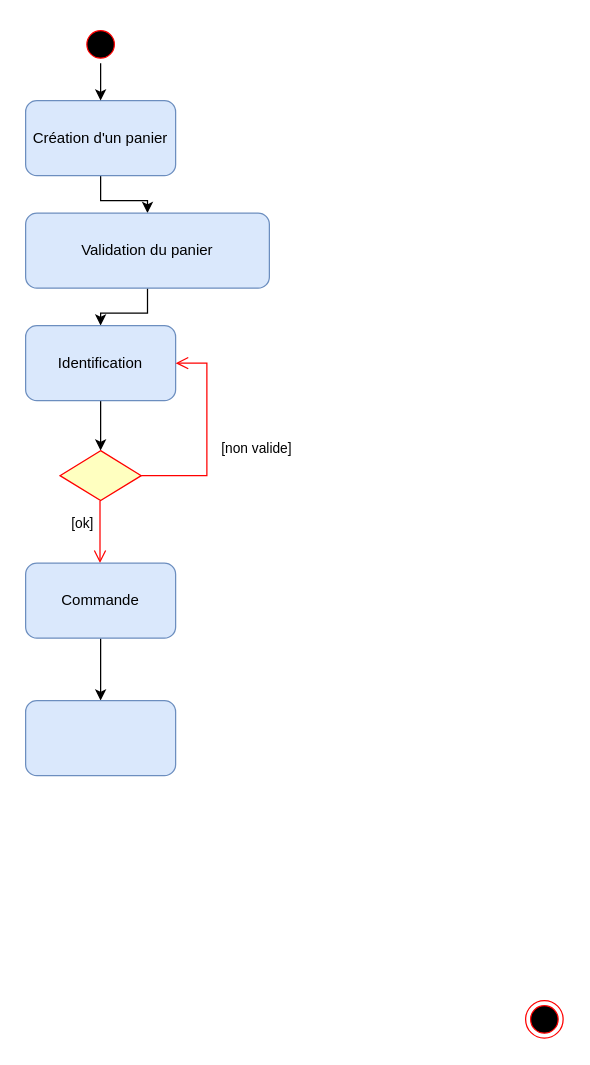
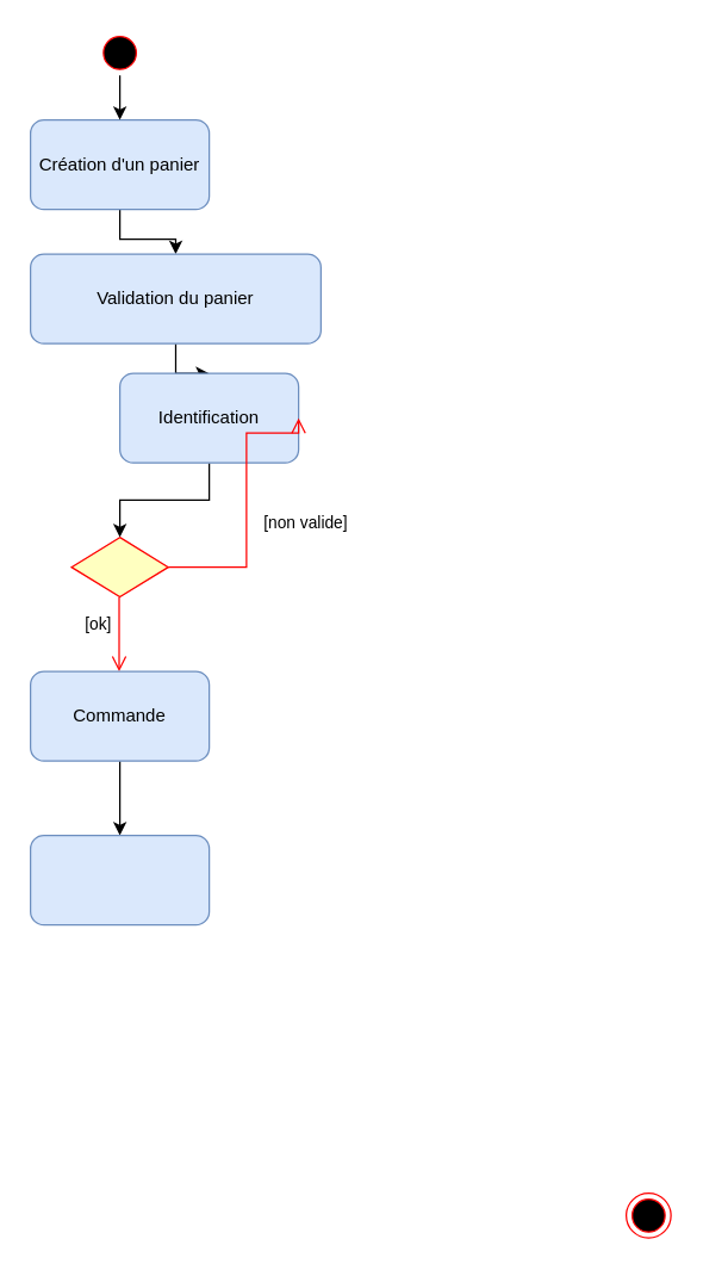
- <mxCell id="10" value="Identification" style="rounded=1;whiteSpace=wrap;html=1;fillColor=#dae8fc;strokeColor=#6c8ebf;" vertex="1" parent="1"><mxGeometry x="20" y="260" width="120" height="60" as="geometry" /></mxCell>
+ <mxCell id="10" value="Identification" style="rounded=1;whiteSpace=wrap;html=1;fillColor=#dae8fc;strokeColor=#6c8ebf;" vertex="1" parent="1"><mxGeometry x="80" y="250" width="120" height="60" as="geometry" /></mxCell>
